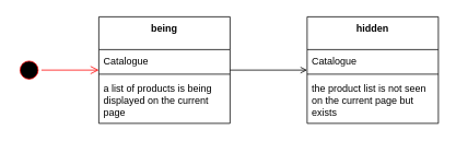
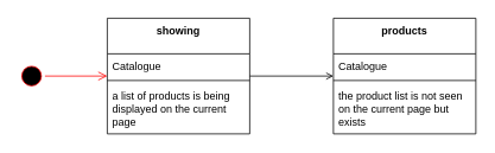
- <mxCell id="5" value="being" style="swimlane;fontStyle=1;align=center;verticalAlign=top;childLayout=stackLayout;horizontal=1;startSize=40;horizontalStack=0;resizeParent=1;resizeParentMax=0;resizeLast=0;collapsible=1;marginBottom=0;whiteSpace=wrap;html=1;" parent="1" vertex="1"><mxGeometry x="120" y="20" width="160" height="130" as="geometry" /></mxCell>
+ <mxCell id="5" value="showing" style="swimlane;fontStyle=1;align=center;verticalAlign=top;childLayout=stackLayout;horizontal=1;startSize=40;horizontalStack=0;resizeParent=1;resizeParentMax=0;resizeLast=0;collapsible=1;marginBottom=0;whiteSpace=wrap;html=1;" parent="1" vertex="1"><mxGeometry x="120" y="20" width="160" height="130" as="geometry" /></mxCell>
- <mxCell id="9" value="hidden" style="swimlane;fontStyle=1;align=center;verticalAlign=top;childLayout=stackLayout;horizontal=1;startSize=40;horizontalStack=0;resizeParent=1;resizeParentMax=0;resizeLast=0;collapsible=1;marginBottom=0;whiteSpace=wrap;html=1;" parent="1" vertex="1"><mxGeometry x="374" y="20" width="160" height="130" as="geometry" /></mxCell>
+ <mxCell id="9" value="products" style="swimlane;fontStyle=1;align=center;verticalAlign=top;childLayout=stackLayout;horizontal=1;startSize=40;horizontalStack=0;resizeParent=1;resizeParentMax=0;resizeLast=0;collapsible=1;marginBottom=0;whiteSpace=wrap;html=1;" parent="1" vertex="1"><mxGeometry x="374" y="20" width="160" height="130" as="geometry" /></mxCell>
